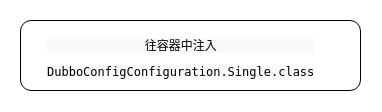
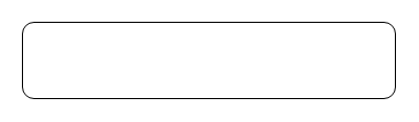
- <mxCell id="3" value="&lt;pre style=&quot;color: rgb(0 , 0 , 0) ; font-size: 12px ; font-style: normal ; font-weight: 400 ; letter-spacing: normal ; text-align: center ; text-indent: 0px ; text-transform: none ; word-spacing: 0px ; background-color: rgb(248 , 249 , 250)&quot;&gt;往容器中注入&lt;/pre&gt;&lt;pre style=&quot;color: rgb(0 , 0 , 0) ; font-size: 12px ; font-style: normal ; font-weight: 400 ; letter-spacing: normal ; text-align: center ; text-indent: 0px ; text-transform: none ; word-spacing: 0px ; background-color: rgb(248 , 249 , 250)&quot;&gt;DubboConfigConfiguration.Single.class&lt;/pre&gt;" style="text;whiteSpace=wrap;html=1;" vertex="1" parent="1"><mxGeometry x="45" y="20" width="290" height="50" as="geometry" /></mxCell>
